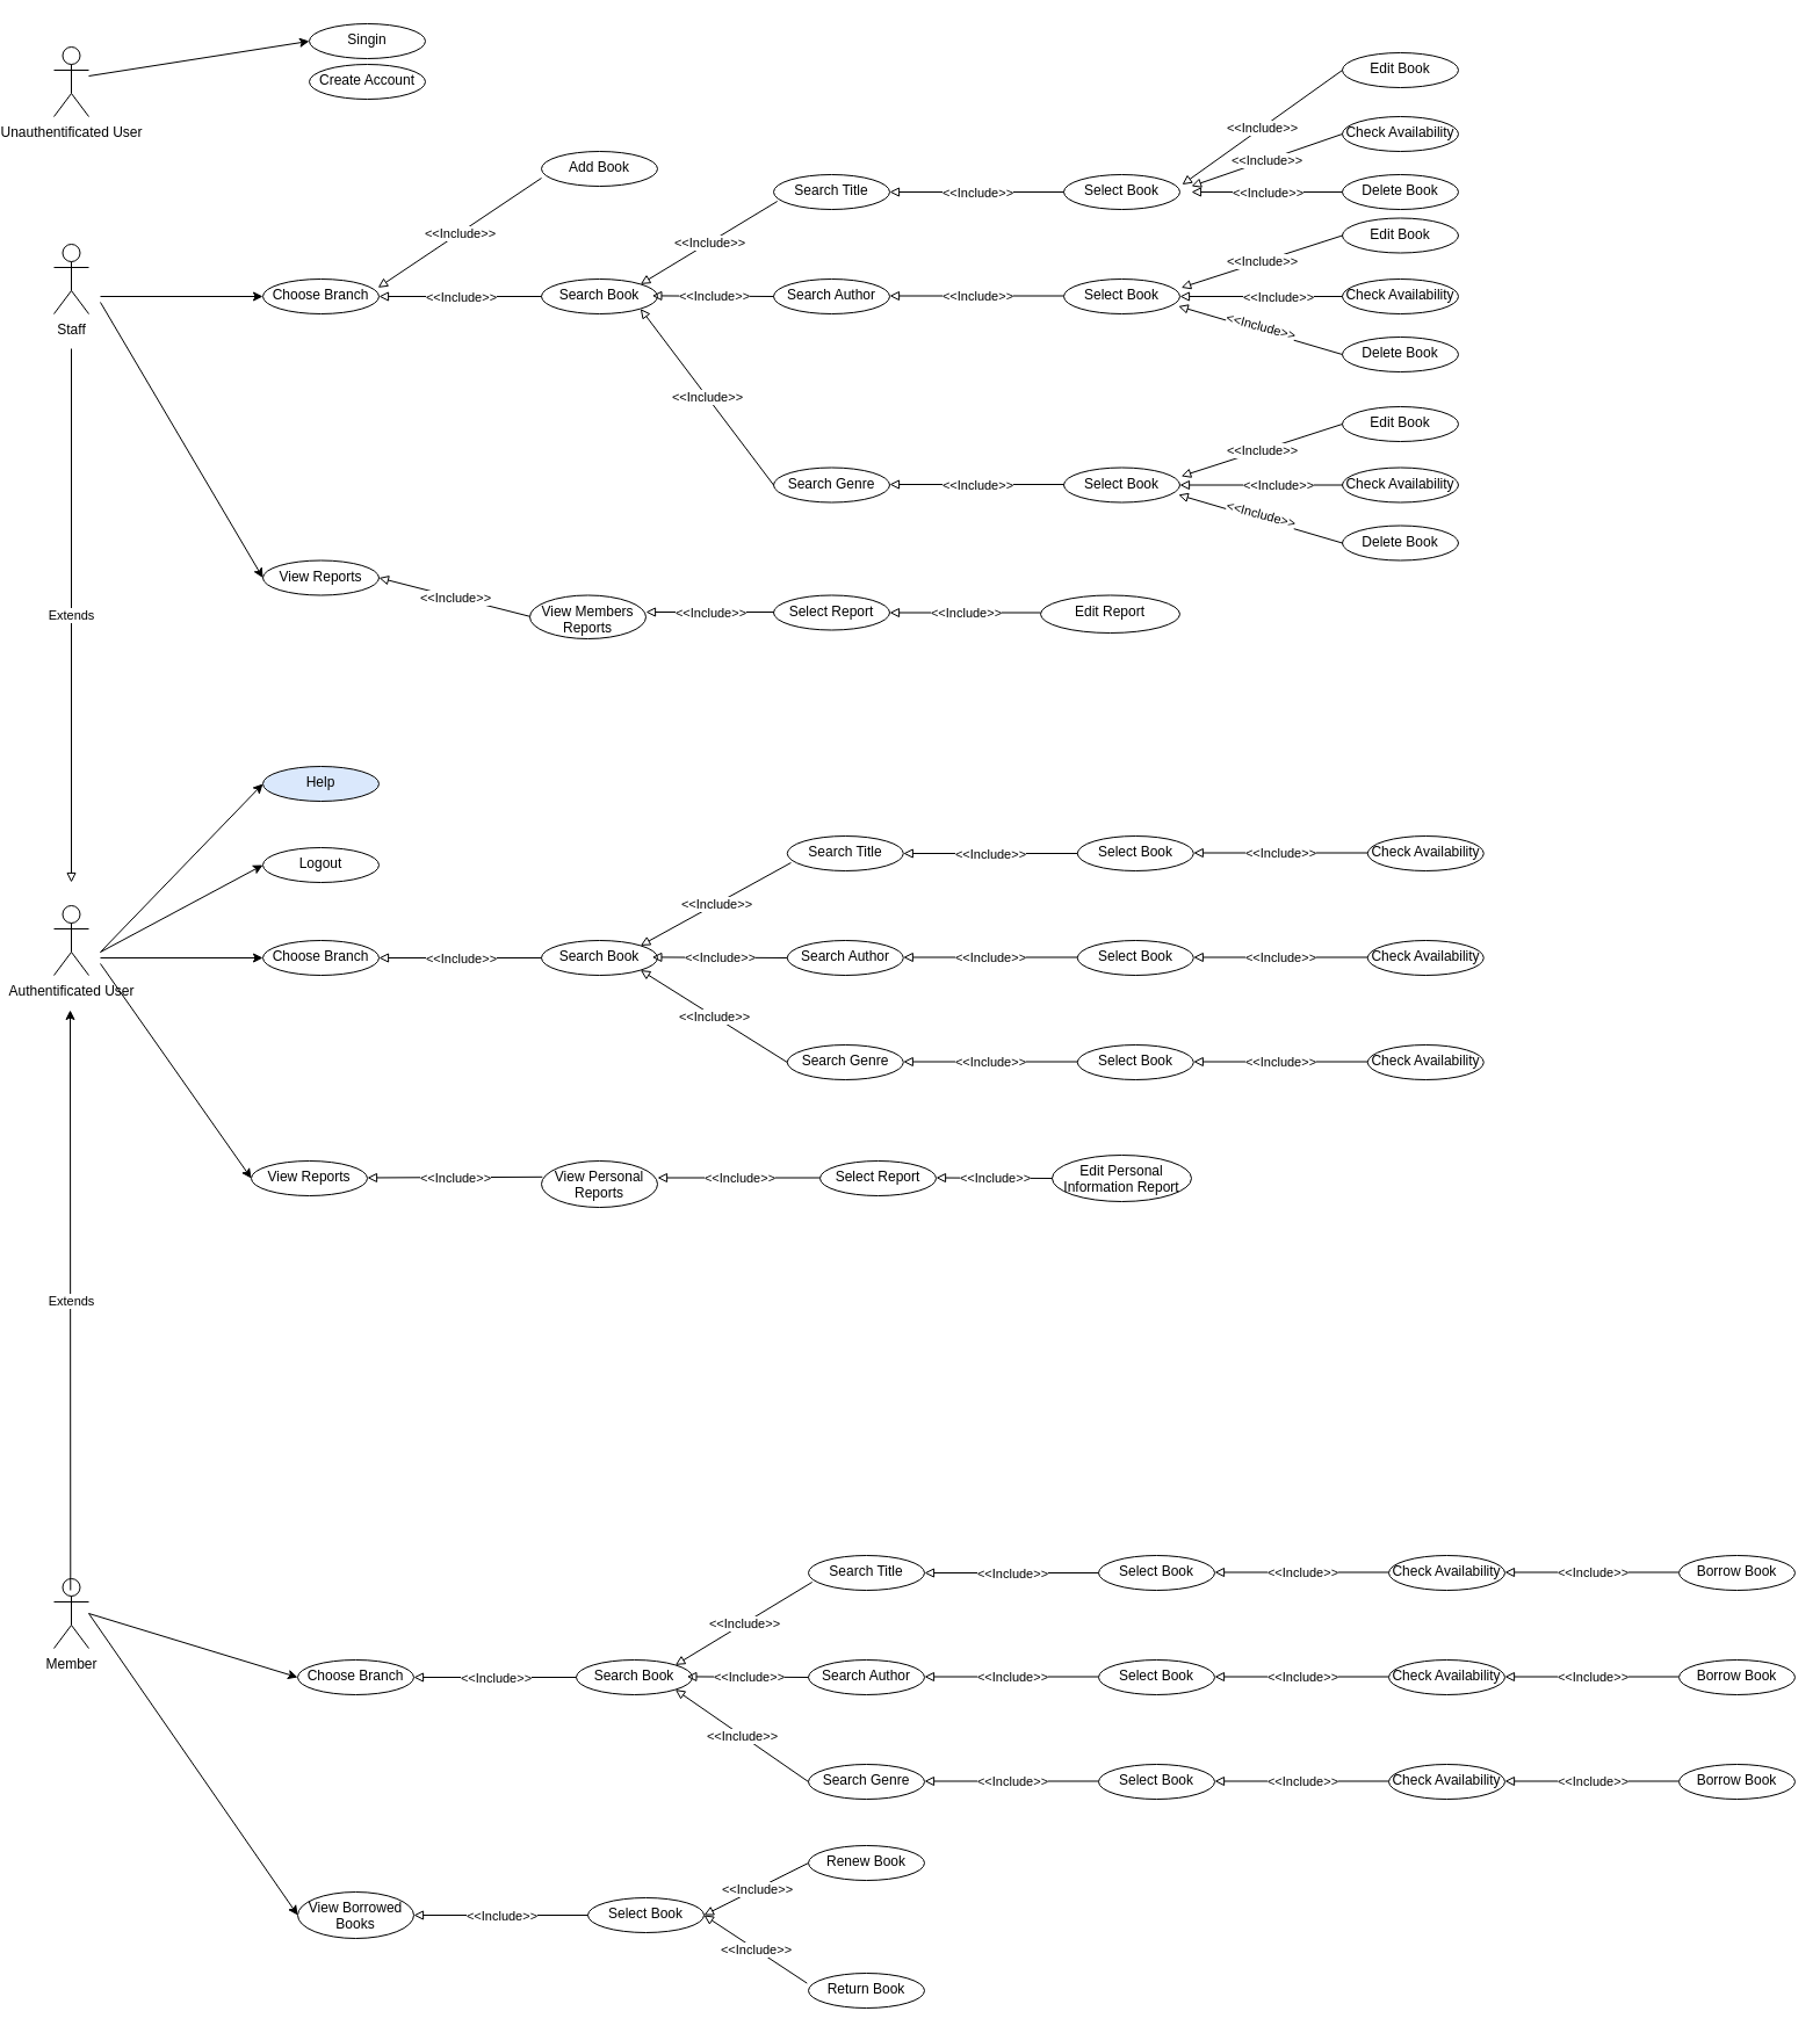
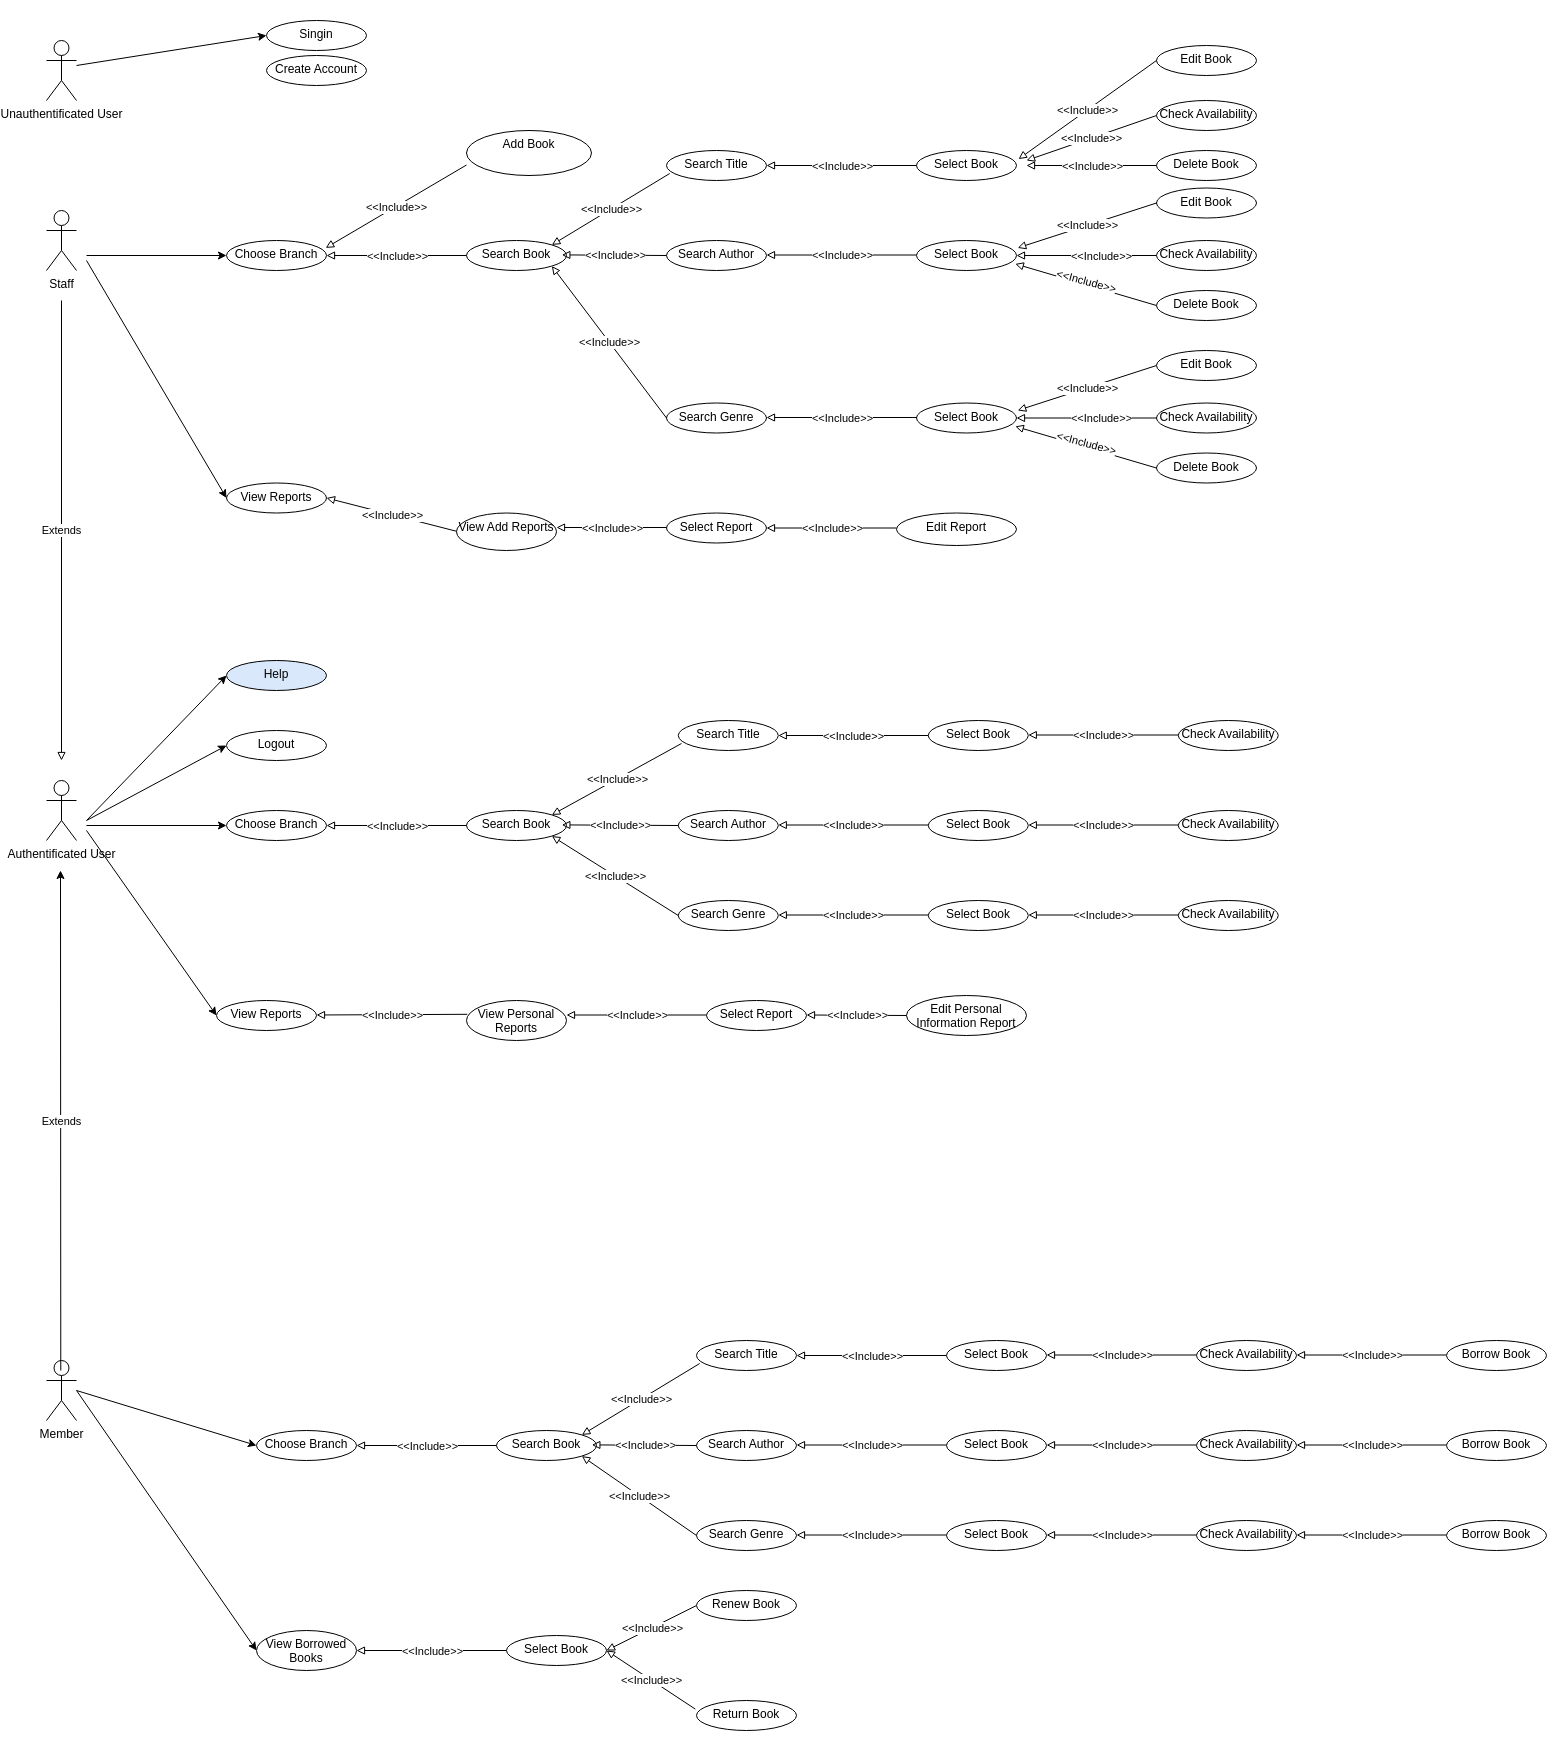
- <mxCell id="146" value="Add Book" style="ellipse;whiteSpace=wrap;html=1;verticalAlign=top;" vertex="1" parent="1"><mxGeometry x="440" y="130" width="100" height="30" as="geometry" /></mxCell>
+ <mxCell id="146" value="Add Book" style="ellipse;whiteSpace=wrap;html=1;verticalAlign=top;" vertex="1" parent="1"><mxGeometry x="440" y="130" width="125" height="45" as="geometry" /></mxCell>
- <mxCell id="151" value="View Members Reports" style="ellipse;whiteSpace=wrap;html=1;verticalAlign=top;" vertex="1" parent="1"><mxGeometry x="430" y="512.5" width="100" height="37.5" as="geometry" /></mxCell>
+ <mxCell id="151" value="View Add Reports" style="ellipse;whiteSpace=wrap;html=1;verticalAlign=top;" vertex="1" parent="1"><mxGeometry x="430" y="512.5" width="100" height="37.5" as="geometry" /></mxCell>
